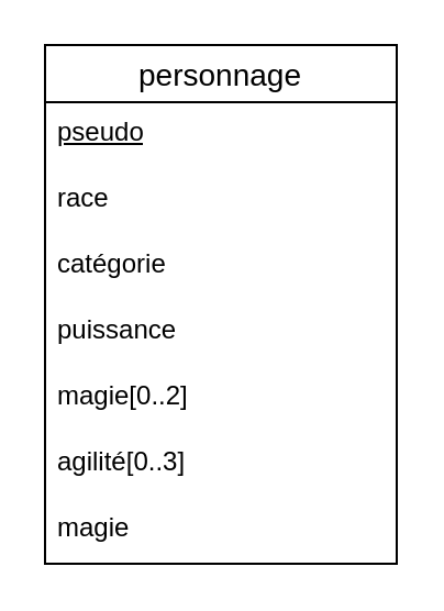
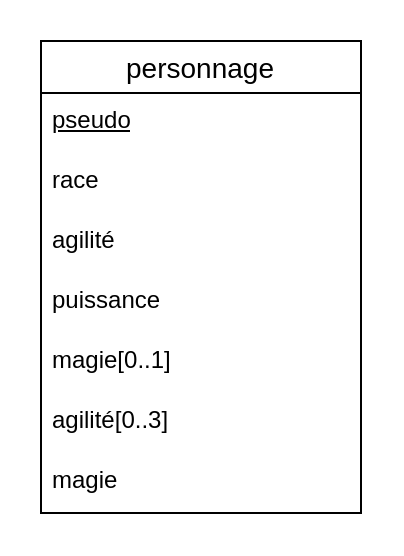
- <mxCell id="5" value="catégorie" style="text;strokeColor=none;fillColor=none;spacingLeft=4;spacingRight=4;overflow=hidden;rotatable=0;points=[[0,0.5],[1,0.5]];portConstraint=eastwest;fontSize=12;whiteSpace=wrap;html=1;" vertex="1" parent="2"><mxGeometry y="86" width="160" height="30" as="geometry" /></mxCell>
+ <mxCell id="5" value="agilité" style="text;strokeColor=none;fillColor=none;spacingLeft=4;spacingRight=4;overflow=hidden;rotatable=0;points=[[0,0.5],[1,0.5]];portConstraint=eastwest;fontSize=12;whiteSpace=wrap;html=1;" vertex="1" parent="2"><mxGeometry y="86" width="160" height="30" as="geometry" /></mxCell>
- <mxCell id="7" value="magie[0..2]" style="text;strokeColor=none;fillColor=none;spacingLeft=4;spacingRight=4;overflow=hidden;rotatable=0;points=[[0,0.5],[1,0.5]];portConstraint=eastwest;fontSize=12;whiteSpace=wrap;html=1;" vertex="1" parent="2"><mxGeometry y="146" width="160" height="30" as="geometry" /></mxCell>
+ <mxCell id="7" value="magie[0..1]" style="text;strokeColor=none;fillColor=none;spacingLeft=4;spacingRight=4;overflow=hidden;rotatable=0;points=[[0,0.5],[1,0.5]];portConstraint=eastwest;fontSize=12;whiteSpace=wrap;html=1;" vertex="1" parent="2"><mxGeometry y="146" width="160" height="30" as="geometry" /></mxCell>
